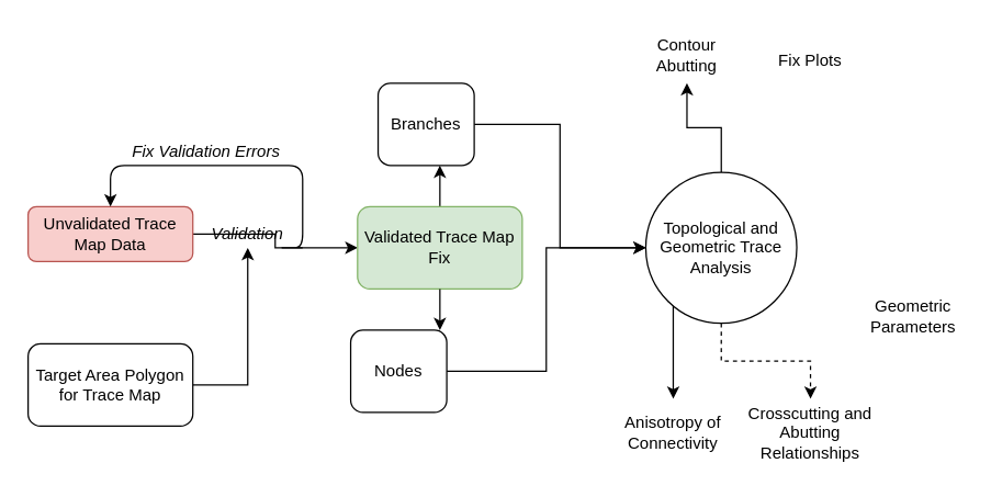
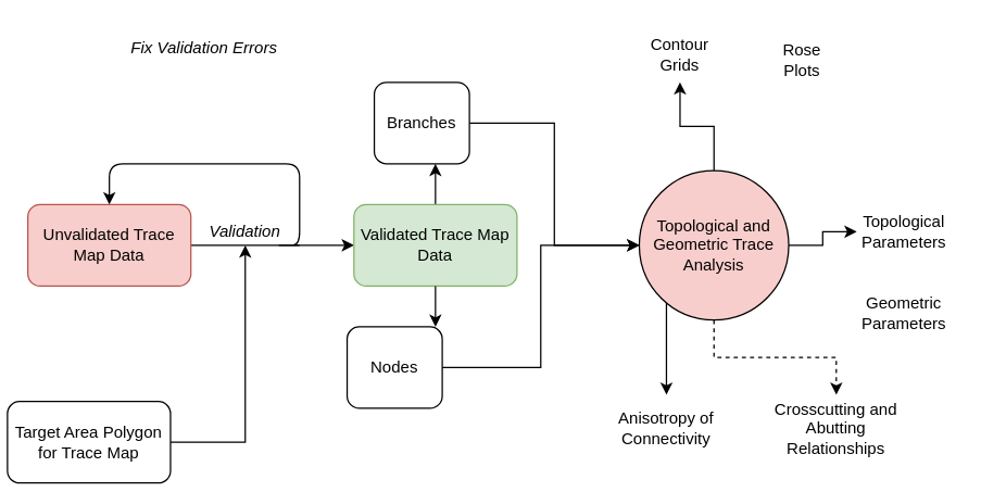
- <mxCell id="20" value="Contour Abutting" style="text;html=1;strokeColor=none;fillColor=none;align=center;verticalAlign=middle;whiteSpace=wrap;rounded=0;" vertex="1" parent="1"><mxGeometry x="470" y="20" width="60" height="40" as="geometry" /></mxCell>
+ <mxCell id="20" value="Contour Grids" style="text;html=1;strokeColor=none;fillColor=none;align=center;verticalAlign=middle;whiteSpace=wrap;rounded=0;" vertex="1" parent="1"><mxGeometry x="470" y="20" width="60" height="40" as="geometry" /></mxCell>
- <mxCell id="21" value="Fix Plots" style="text;html=1;strokeColor=none;fillColor=none;align=center;verticalAlign=middle;whiteSpace=wrap;rounded=0;" vertex="1" parent="1"><mxGeometry x="560" y="24" width="60" height="40" as="geometry" /></mxCell>
+ <mxCell id="21" value="Rose Plots" style="text;html=1;strokeColor=none;fillColor=none;align=center;verticalAlign=middle;whiteSpace=wrap;rounded=0;" vertex="1" parent="1"><mxGeometry x="560" y="24" width="60" height="40" as="geometry" /></mxCell>
- <mxCell id="23" value="Fix Validation Errors" style="text;html=1;strokeColor=none;fillColor=none;align=center;verticalAlign=middle;whiteSpace=wrap;rounded=0;fontStyle=2" vertex="1" parent="1"><mxGeometry x="90" y="100" width="120" height="20" as="geometry" /></mxCell>
+ <mxCell id="23" value="Fix Validation Errors" style="text;html=1;strokeColor=none;fillColor=none;align=center;verticalAlign=middle;whiteSpace=wrap;rounded=0;fontStyle=2" vertex="1" parent="1"><mxGeometry x="90" y="25" width="120" height="20" as="geometry" /></mxCell>
- <mxCell id="3" value="Unvalidated Trace Map Data" style="rounded=1;whiteSpace=wrap;html=1;fillColor=#f8cecc;strokeColor=#b85450;" vertex="1" parent="1"><mxGeometry x="20" y="150" width="120" height="40" as="geometry" /></mxCell>
+ <mxCell id="3" value="Unvalidated Trace Map Data" style="rounded=1;whiteSpace=wrap;html=1;fillColor=#f8cecc;strokeColor=#b85450;" vertex="1" parent="1"><mxGeometry x="20" y="150" width="120" height="60" as="geometry" /></mxCell>
+ <mxCell id="22" value="Topological Parameters" style="text;html=1;strokeColor=none;fillColor=none;align=center;verticalAlign=middle;whiteSpace=wrap;rounded=0;" vertex="1" parent="1"><mxGeometry x="630" y="150" width="70" height="40" as="geometry" /></mxCell>
+ <mxCell id="16" style="edgeStyle=orthogonalEdgeStyle;rounded=0;orthogonalLoop=1;jettySize=auto;html=1;" edge="1" parent="1" source="19" target="22"><mxGeometry relative="1" as="geometry" /></mxCell>
- <mxCell id="5" value="Validated Trace Map Fix" style="rounded=1;whiteSpace=wrap;html=1;fillColor=#d5e8d4;strokeColor=#82b366;" vertex="1" parent="1"><mxGeometry x="260" y="150" width="120" height="60" as="geometry" /></mxCell>
+ <mxCell id="5" value="Validated Trace Map Data" style="rounded=1;whiteSpace=wrap;html=1;fillColor=#d5e8d4;strokeColor=#82b366;" vertex="1" parent="1"><mxGeometry x="260" y="150" width="120" height="60" as="geometry" /></mxCell>
- <mxCell id="19" value="Topological and Geometric Trace Analysis" style="ellipse;whiteSpace=wrap;html=1;aspect=fixed;" vertex="1" parent="1"><mxGeometry x="470" y="125" width="110" height="110" as="geometry" /></mxCell>
+ <mxCell id="19" value="Topological and Geometric Trace Analysis" style="ellipse;whiteSpace=wrap;html=1;aspect=fixed;fillColor=#f8cecc;" vertex="1" parent="1"><mxGeometry x="470" y="125" width="110" height="110" as="geometry" /></mxCell>
- <mxCell id="7" value="Target Area Polygon for Trace Map" style="rounded=1;whiteSpace=wrap;html=1;" vertex="1" parent="1"><mxGeometry x="20" y="250" width="120" height="60" as="geometry" /></mxCell>
+ <mxCell id="7" value="Target Area Polygon for Trace Map" style="rounded=1;whiteSpace=wrap;html=1;" vertex="1" parent="1"><mxGeometry x="5" y="295" width="120" height="60" as="geometry" /></mxCell>
- <mxCell id="25" value="Crosscutting and Abutting Relationships" style="text;html=1;strokeColor=none;fillColor=none;align=center;verticalAlign=middle;whiteSpace=wrap;rounded=0;" vertex="1" parent="1"><mxGeometry x="540" y="290" width="100" height="50" as="geometry" /></mxCell>
+ <mxCell id="25" value="Crosscutting and Abutting Relationships" style="text;html=1;strokeColor=none;fillColor=none;align=center;verticalAlign=middle;whiteSpace=wrap;rounded=0;" vertex="1" parent="1"><mxGeometry x="565" y="290" width="100" height="50" as="geometry" /></mxCell>
